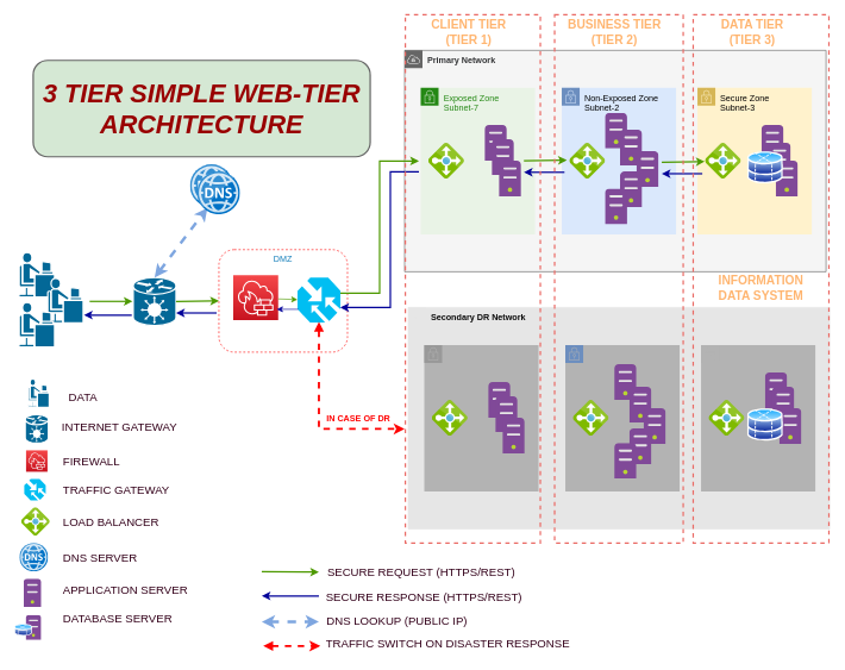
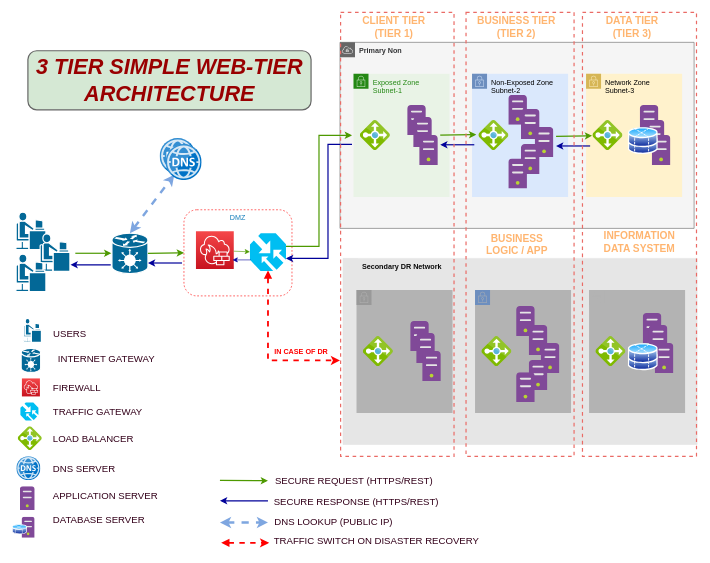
- <mxCell id="5" value="&lt;font color=&quot;#333436&quot;&gt;&lt;b&gt;Primary Network&lt;/b&gt;&lt;/font&gt;" style="sketch=0;outlineConnect=0;html=1;whiteSpace=wrap;fontSize=12;fontStyle=0;shape=mxgraph.aws4.group;grIcon=mxgraph.aws4.group_vpc;strokeColor=#666666;fillColor=#f5f5f5;verticalAlign=top;align=left;spacingLeft=30;fontColor=#333333;dashed=0;" parent="1" vertex="1"><mxGeometry x="566" y="70" width="590" height="310" as="geometry" /></mxCell>
+ <mxCell id="5" value="&lt;font color=&quot;#333436&quot;&gt;&lt;b&gt;Primary Non&lt;/b&gt;&lt;/font&gt;" style="sketch=0;outlineConnect=0;html=1;whiteSpace=wrap;fontSize=12;fontStyle=0;shape=mxgraph.aws4.group;grIcon=mxgraph.aws4.group_vpc;strokeColor=#666666;fillColor=#f5f5f5;verticalAlign=top;align=left;spacingLeft=30;fontColor=#333333;dashed=0;" parent="1" vertex="1"><mxGeometry x="566" y="70" width="590" height="310" as="geometry" /></mxCell>
- <mxCell id="11" value="Exposed Zone&lt;br&gt;Subnet-7" style="points=[[0,0],[0.25,0],[0.5,0],[0.75,0],[1,0],[1,0.25],[1,0.5],[1,0.75],[1,1],[0.75,1],[0.5,1],[0.25,1],[0,1],[0,0.75],[0,0.5],[0,0.25]];outlineConnect=0;gradientColor=none;html=1;whiteSpace=wrap;fontSize=12;fontStyle=0;container=1;pointerEvents=0;collapsible=0;recursiveResize=0;shape=mxgraph.aws4.group;grIcon=mxgraph.aws4.group_security_group;grStroke=0;strokeColor=#248814;fillColor=#E9F3E6;verticalAlign=top;align=left;spacingLeft=30;fontColor=#248814;dashed=0;" parent="1" vertex="1"><mxGeometry x="588.5" y="122.5" width="160" height="205" as="geometry" /></mxCell>
+ <mxCell id="11" value="Exposed Zone&lt;br&gt;Subnet-1" style="points=[[0,0],[0.25,0],[0.5,0],[0.75,0],[1,0],[1,0.25],[1,0.5],[1,0.75],[1,1],[0.75,1],[0.5,1],[0.25,1],[0,1],[0,0.75],[0,0.5],[0,0.25]];outlineConnect=0;gradientColor=none;html=1;whiteSpace=wrap;fontSize=12;fontStyle=0;container=1;pointerEvents=0;collapsible=0;recursiveResize=0;shape=mxgraph.aws4.group;grIcon=mxgraph.aws4.group_security_group;grStroke=0;strokeColor=#248814;fillColor=#E9F3E6;verticalAlign=top;align=left;spacingLeft=30;fontColor=#248814;dashed=0;" parent="1" vertex="1"><mxGeometry x="588.5" y="122.5" width="160" height="205" as="geometry" /></mxCell>
- <mxCell id="23" value="Secure Zone&lt;br&gt;Subnet-3" style="points=[[0,0],[0.25,0],[0.5,0],[0.75,0],[1,0],[1,0.25],[1,0.5],[1,0.75],[1,1],[0.75,1],[0.5,1],[0.25,1],[0,1],[0,0.75],[0,0.5],[0,0.25]];outlineConnect=0;html=1;whiteSpace=wrap;fontSize=12;fontStyle=0;container=1;pointerEvents=0;collapsible=0;recursiveResize=0;shape=mxgraph.aws4.group;grIcon=mxgraph.aws4.group_security_group;grStroke=0;strokeColor=#d6b656;fillColor=#fff2cc;verticalAlign=top;align=left;spacingLeft=30;dashed=0;" parent="1" vertex="1"><mxGeometry x="976" y="122.5" width="160" height="205" as="geometry" /></mxCell>
+ <mxCell id="23" value="Network Zone&lt;br&gt;Subnet-3" style="points=[[0,0],[0.25,0],[0.5,0],[0.75,0],[1,0],[1,0.25],[1,0.5],[1,0.75],[1,1],[0.75,1],[0.5,1],[0.25,1],[0,1],[0,0.75],[0,0.5],[0,0.25]];outlineConnect=0;html=1;whiteSpace=wrap;fontSize=12;fontStyle=0;container=1;pointerEvents=0;collapsible=0;recursiveResize=0;shape=mxgraph.aws4.group;grIcon=mxgraph.aws4.group_security_group;grStroke=0;strokeColor=#d6b656;fillColor=#fff2cc;verticalAlign=top;align=left;spacingLeft=30;dashed=0;" parent="1" vertex="1"><mxGeometry x="976" y="122.5" width="160" height="205" as="geometry" /></mxCell>
- <mxCell id="99" value="&lt;b&gt;&lt;font style=&quot;font-size: 36px&quot; color=&quot;#990000&quot;&gt;&lt;i&gt;3 TIER SIMPLE WEB-TIER&lt;br&gt;ARCHITECTURE&lt;/i&gt;&lt;/font&gt;&lt;/b&gt;" style="text;html=1;strokeColor=#666666;fillColor=#D5E8D4;align=center;verticalAlign=middle;whiteSpace=wrap;rounded=1;fontSize=16;strokeWidth=2;fontColor=#333333;" vertex="1" parent="1"><mxGeometry x="46" y="84" width="471.8" height="135" as="geometry" /></mxCell>
+ <mxCell id="99" value="&lt;b&gt;&lt;font style=&quot;font-size: 36px&quot; color=&quot;#990000&quot;&gt;&lt;i&gt;3 TIER SIMPLE WEB-TIER&lt;br&gt;ARCHITECTURE&lt;/i&gt;&lt;/font&gt;&lt;/b&gt;" style="text;html=1;strokeColor=#666666;fillColor=#D5E8D4;align=center;verticalAlign=middle;whiteSpace=wrap;rounded=1;fontSize=16;strokeWidth=2;fontColor=#333333;" vertex="1" parent="1"><mxGeometry x="46" y="84" width="471.8" height="98.5" as="geometry" /></mxCell>
+ <mxCell id="65" value="BUSINESS LOGIC / APP" style="text;html=1;strokeColor=none;fillColor=none;align=center;verticalAlign=middle;whiteSpace=wrap;rounded=0;dashed=1;fontSize=17;fontColor=#FFB570;fontStyle=1" parent="1" vertex="1"><mxGeometry x="791" y="393" width="140" height="30" as="geometry" /></mxCell>
- <mxCell id="81" value="DATA" style="text;html=1;strokeColor=none;fillColor=none;align=center;verticalAlign=middle;whiteSpace=wrap;rounded=0;dashed=1;fontSize=16;fontColor=#33001A;strokeWidth=2;" parent="1" vertex="1"><mxGeometry x="86" y="540" width="60" height="30" as="geometry" /></mxCell>
+ <mxCell id="81" value="USERS" style="text;html=1;strokeColor=none;fillColor=none;align=center;verticalAlign=middle;whiteSpace=wrap;rounded=0;dashed=1;fontSize=16;fontColor=#33001A;strokeWidth=2;" parent="1" vertex="1"><mxGeometry x="86" y="540" width="60" height="30" as="geometry" /></mxCell>
- <mxCell id="84" value="INTERNET GATEWAY" style="text;html=1;strokeColor=none;fillColor=none;align=center;verticalAlign=middle;whiteSpace=wrap;rounded=0;dashed=1;fontSize=16;fontColor=#33001A;strokeWidth=2;" parent="1" vertex="1"><mxGeometry x="67.25" y="581.5" width="200" height="30" as="geometry" /></mxCell>
+ <mxCell id="84" value="INTERNET GATEWAY" style="text;html=1;strokeColor=none;fillColor=none;align=center;verticalAlign=middle;whiteSpace=wrap;rounded=0;dashed=1;fontSize=16;fontColor=#33001A;strokeWidth=2;" parent="1" vertex="1"><mxGeometry x="77.25" y="581.5" width="200" height="30" as="geometry" /></mxCell>
- <mxCell id="98" value="TRAFFIC SWITCH ON DISASTER RESPONSE" style="text;html=1;strokeColor=none;fillColor=none;align=left;verticalAlign=middle;whiteSpace=wrap;rounded=0;dashed=1;fontSize=16;fontColor=#33001A;strokeWidth=2;" vertex="1" parent="1"><mxGeometry x="454" y="886" width="550" height="30" as="geometry" /></mxCell>
+ <mxCell id="98" value="TRAFFIC SWITCH ON DISASTER RECOVERY" style="text;html=1;strokeColor=none;fillColor=none;align=left;verticalAlign=middle;whiteSpace=wrap;rounded=0;dashed=1;fontSize=16;fontColor=#33001A;strokeWidth=2;" vertex="1" parent="1"><mxGeometry x="454" y="886" width="550" height="30" as="geometry" /></mxCell>
